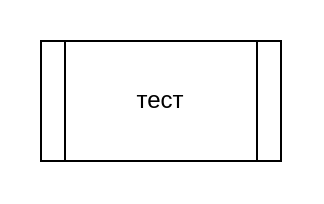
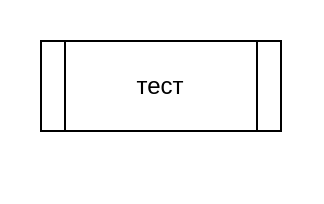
- <mxCell id="2" value="тест" style="shape=process;whiteSpace=wrap;html=1;backgroundOutline=1;" parent="1" vertex="1"><mxGeometry x="20" y="20" width="120" height="60" as="geometry" /></mxCell>
+ <mxCell id="2" value="тест" style="shape=process;whiteSpace=wrap;html=1;backgroundOutline=1;" parent="1" vertex="1"><mxGeometry x="20" y="20" width="120" height="45" as="geometry" /></mxCell>
